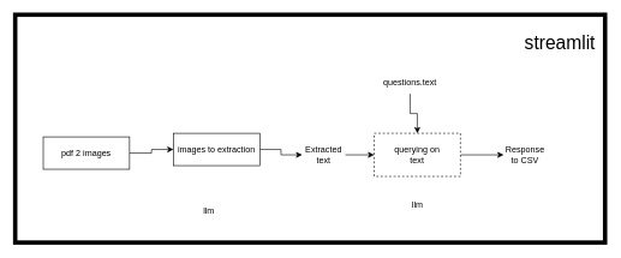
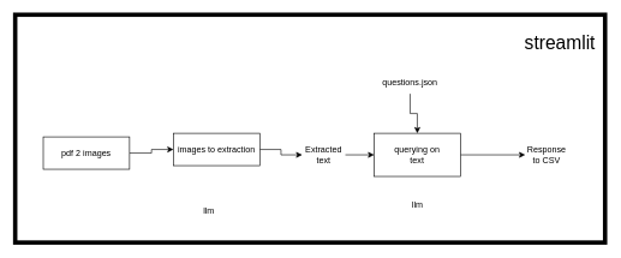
- <mxCell id="16" value="questions.text" style="text;html=1;align=center;verticalAlign=middle;whiteSpace=wrap;rounded=0;" parent="1" vertex="1"><mxGeometry x="539" y="100" width="60" height="30" as="geometry" /></mxCell>
+ <mxCell id="16" value="questions.json" style="text;html=1;align=center;verticalAlign=middle;whiteSpace=wrap;rounded=0;" parent="1" vertex="1"><mxGeometry x="539" y="100" width="60" height="30" as="geometry" /></mxCell>
- <mxCell id="8" value="querying on&lt;br&gt;text" style="rounded=0;whiteSpace=wrap;html=1;dashed=1;" parent="1" vertex="1"><mxGeometry x="519" y="185" width="120" height="60" as="geometry" /></mxCell>
+ <mxCell id="8" value="querying on&lt;br&gt;text" style="rounded=0;whiteSpace=wrap;html=1;" parent="1" vertex="1"><mxGeometry x="519" y="185" width="120" height="60" as="geometry" /></mxCell>
- <mxCell id="12" value="Response to CSV" style="text;html=1;align=center;verticalAlign=middle;whiteSpace=wrap;rounded=0;" parent="1" vertex="1"><mxGeometry x="699" y="200" width="60" height="30" as="geometry" /></mxCell>
+ <mxCell id="12" value="Response to CSV" style="text;html=1;align=center;verticalAlign=middle;whiteSpace=wrap;rounded=0;" parent="1" vertex="1"><mxGeometry x="729" y="200" width="60" height="30" as="geometry" /></mxCell>
